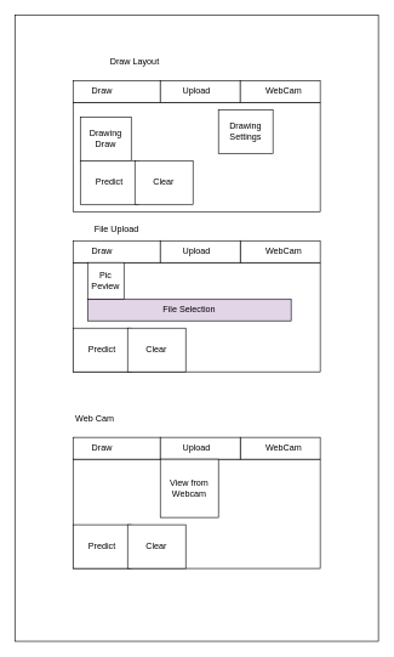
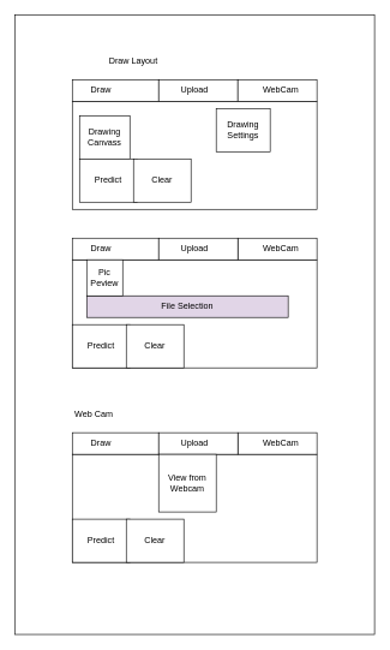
- <mxCell id="10" value="Drawing Draw" style="rounded=0;whiteSpace=wrap;html=1;" vertex="1" parent="1"><mxGeometry x="110" y="160" width="70" height="60" as="geometry" /></mxCell>
+ <mxCell id="10" value="Drawing Canvass" style="rounded=0;whiteSpace=wrap;html=1;" vertex="1" parent="1"><mxGeometry x="110" y="160" width="70" height="60" as="geometry" /></mxCell>
- <mxCell id="22" value="File Upload" style="text;html=1;strokeColor=none;fillColor=none;align=center;verticalAlign=middle;whiteSpace=wrap;rounded=0;" vertex="1" parent="1"><mxGeometry x="100" y="300" width="120" height="30" as="geometry" /></mxCell>
